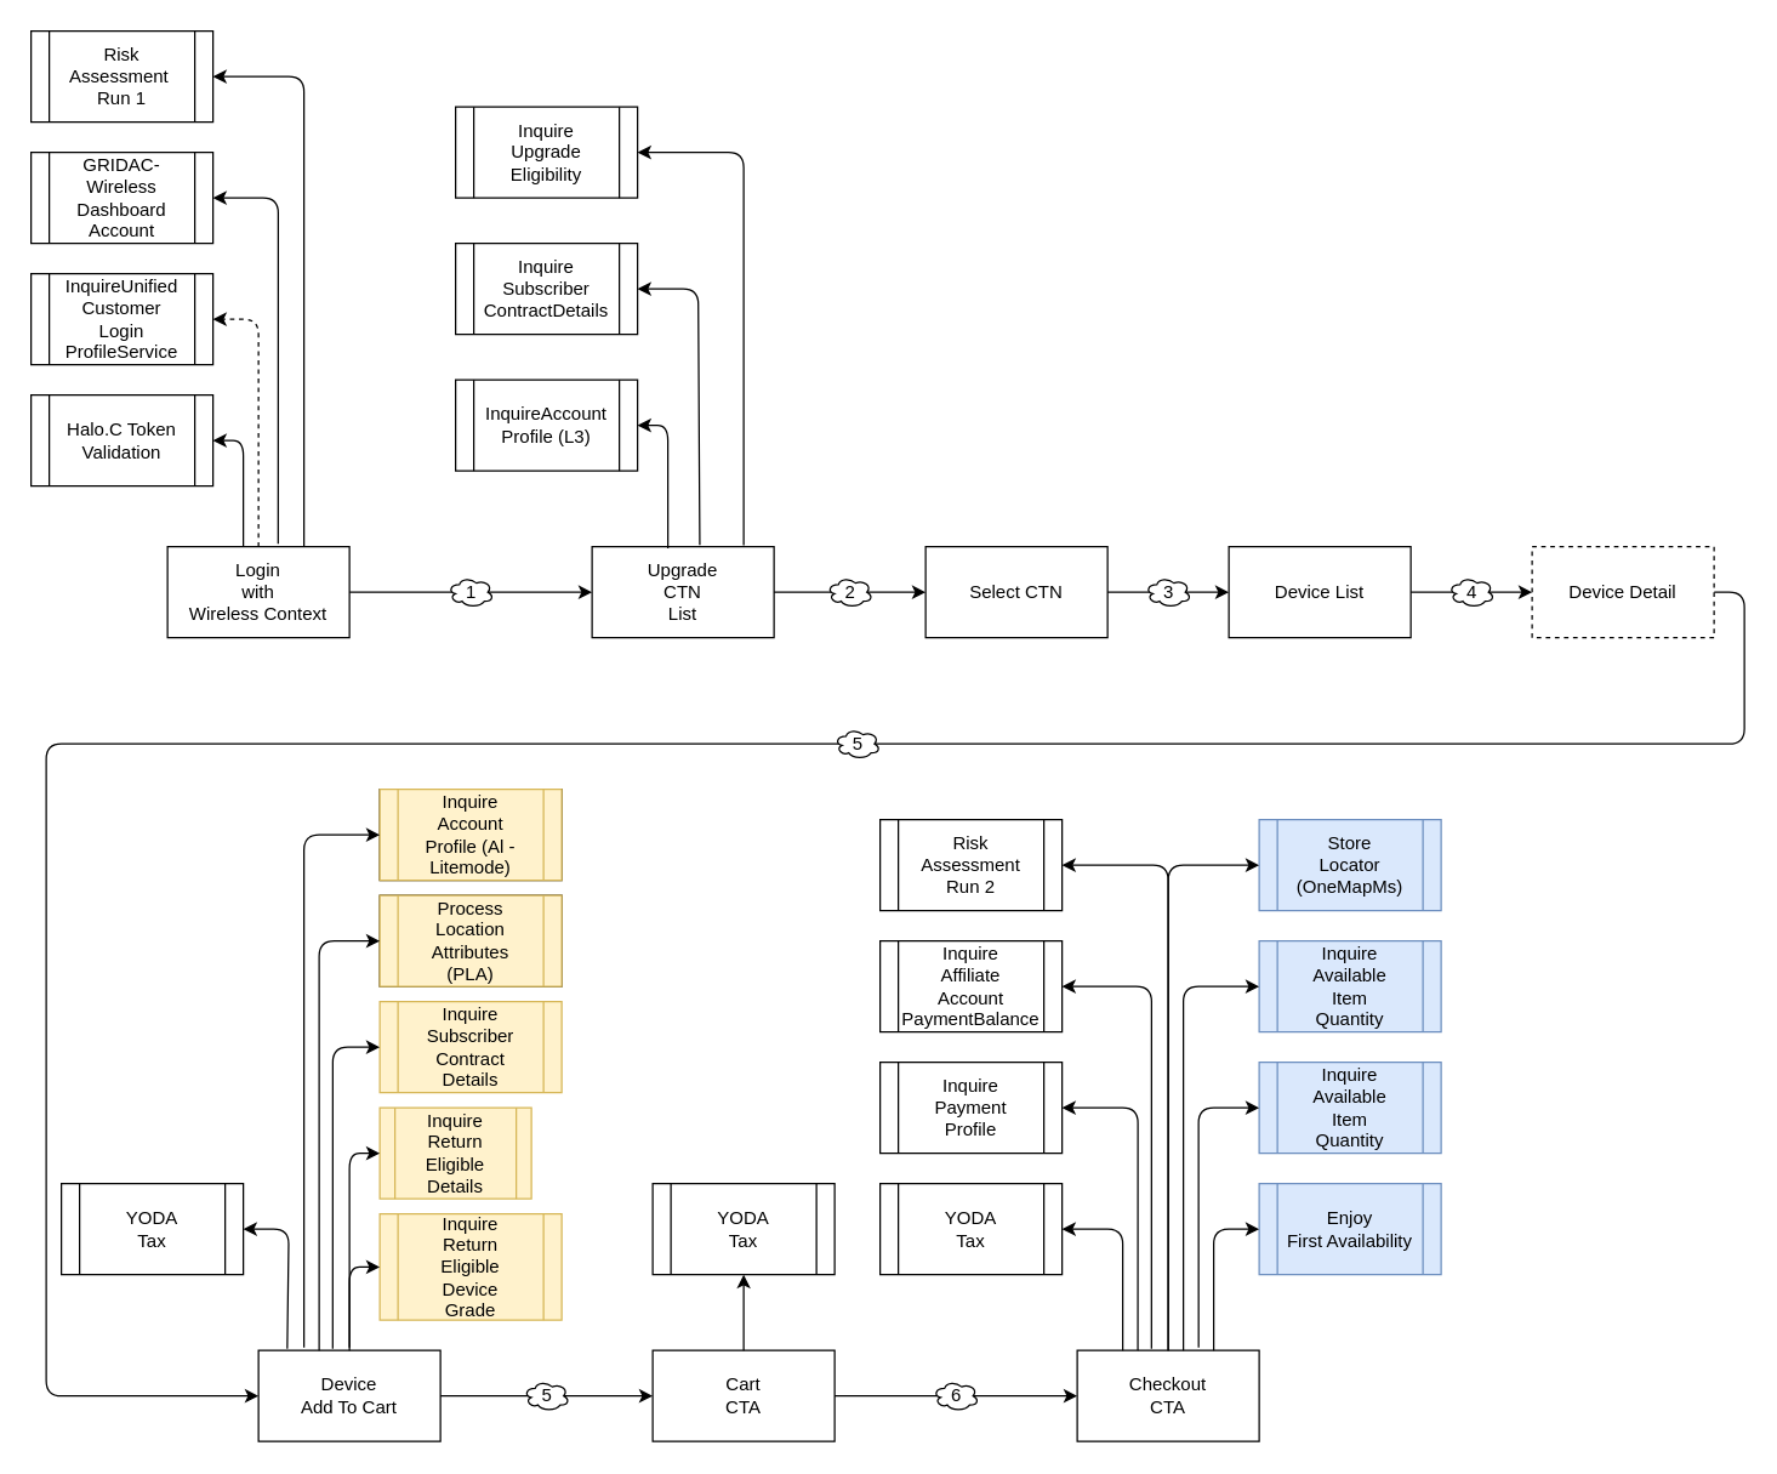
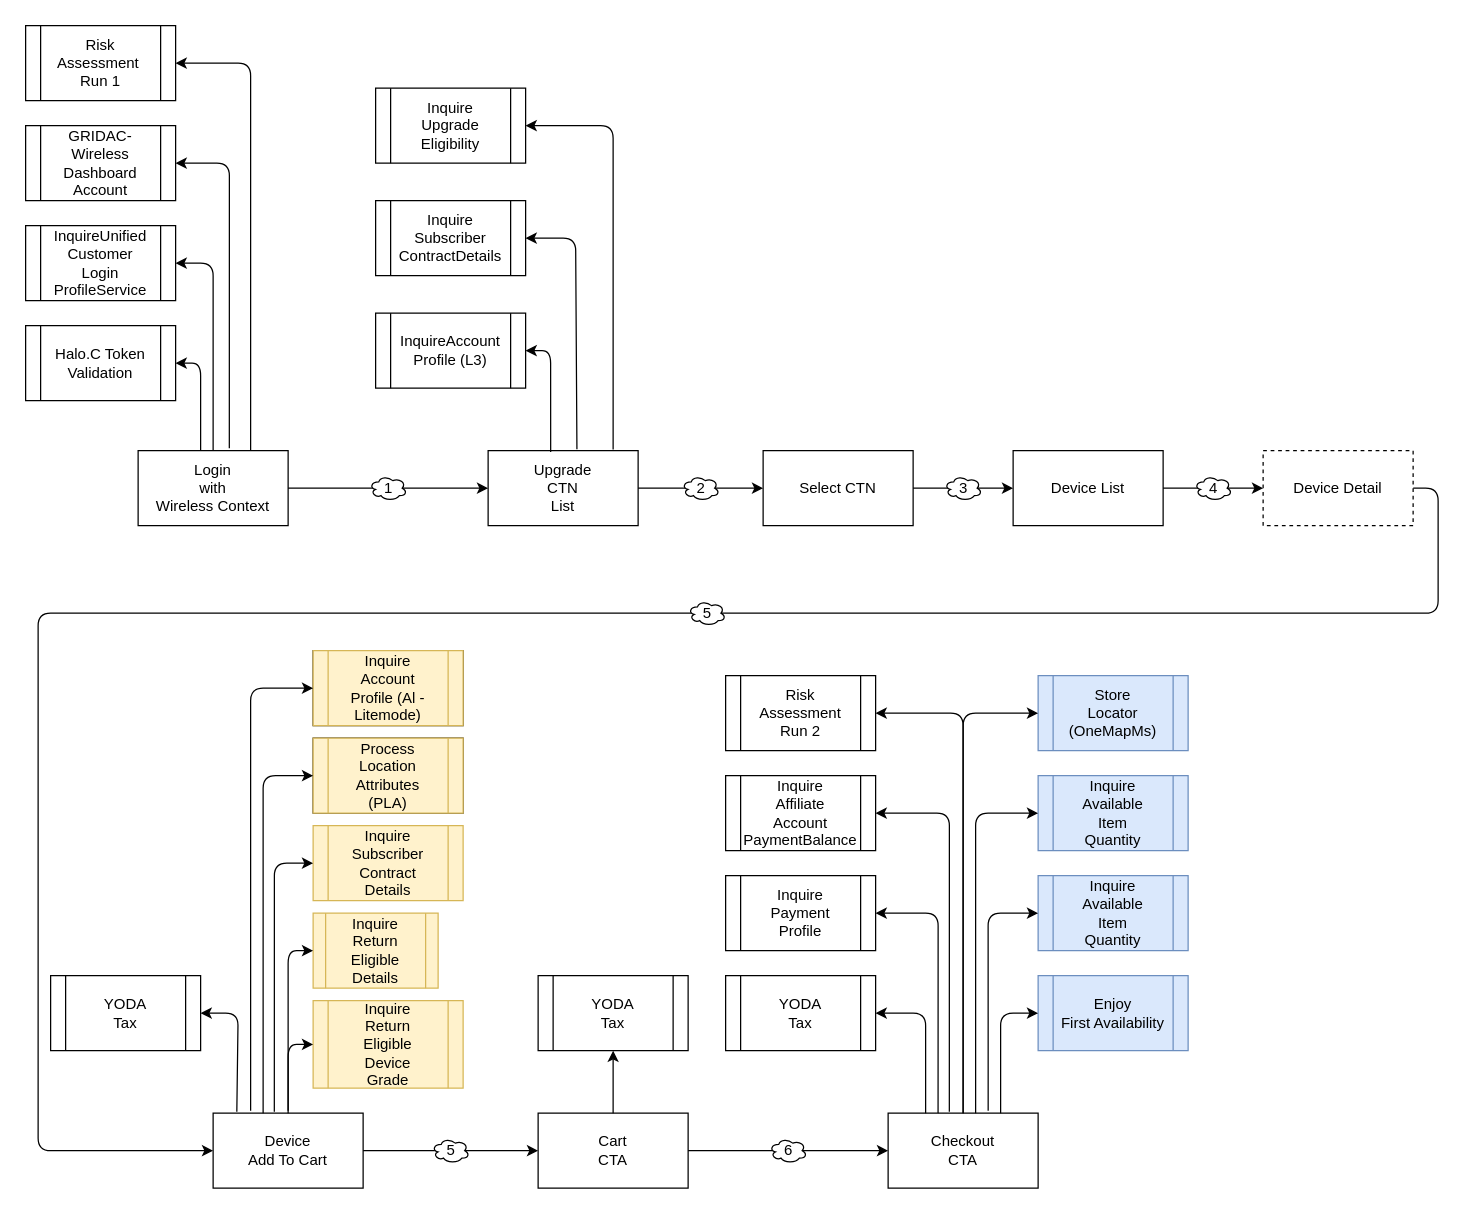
- <mxCell id="5" value="" style="endArrow=classic;html=1;entryX=1;entryY=0.5;entryDx=0;entryDy=0;exitX=0.5;exitY=0;exitDx=0;exitDy=0;dashed=1;" edge="1" parent="1" source="2" target="4"><mxGeometry width="50" height="50" relative="1" as="geometry"><mxPoint x="194" y="360" as="sourcePoint" /><mxPoint x="310" y="310" as="targetPoint" /><Array as="points"><mxPoint x="170" y="210" /></Array></mxGeometry></mxCell>
+ <mxCell id="5" value="" style="endArrow=classic;html=1;entryX=1;entryY=0.5;entryDx=0;entryDy=0;exitX=0.5;exitY=0;exitDx=0;exitDy=0;" edge="1" parent="1" source="2" target="4"><mxGeometry width="50" height="50" relative="1" as="geometry"><mxPoint x="194" y="360" as="sourcePoint" /><mxPoint x="310" y="310" as="targetPoint" /><Array as="points"><mxPoint x="170" y="210" /></Array></mxGeometry></mxCell>
